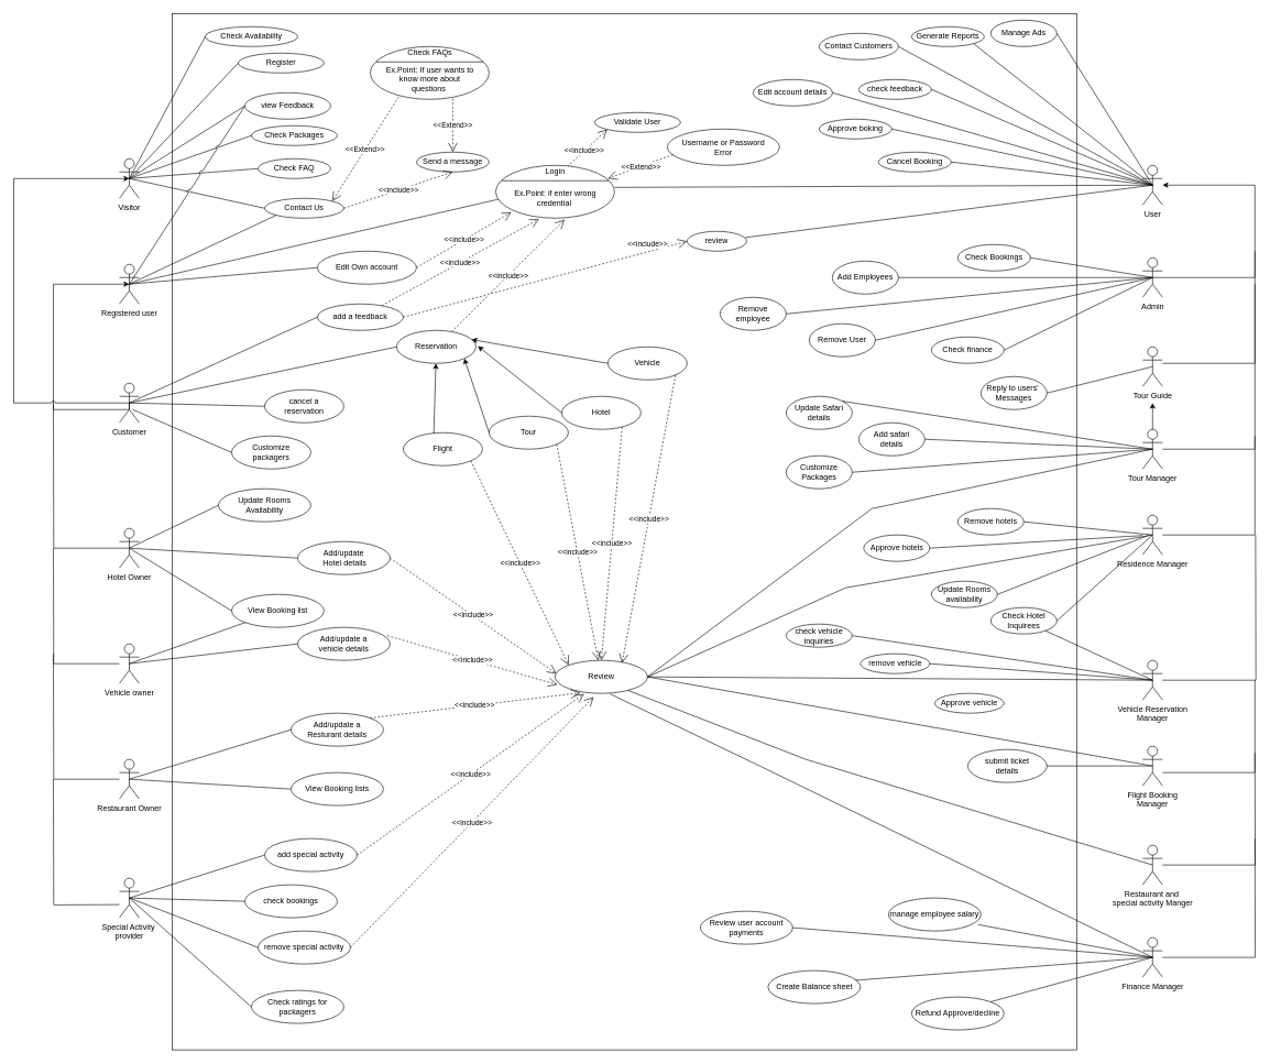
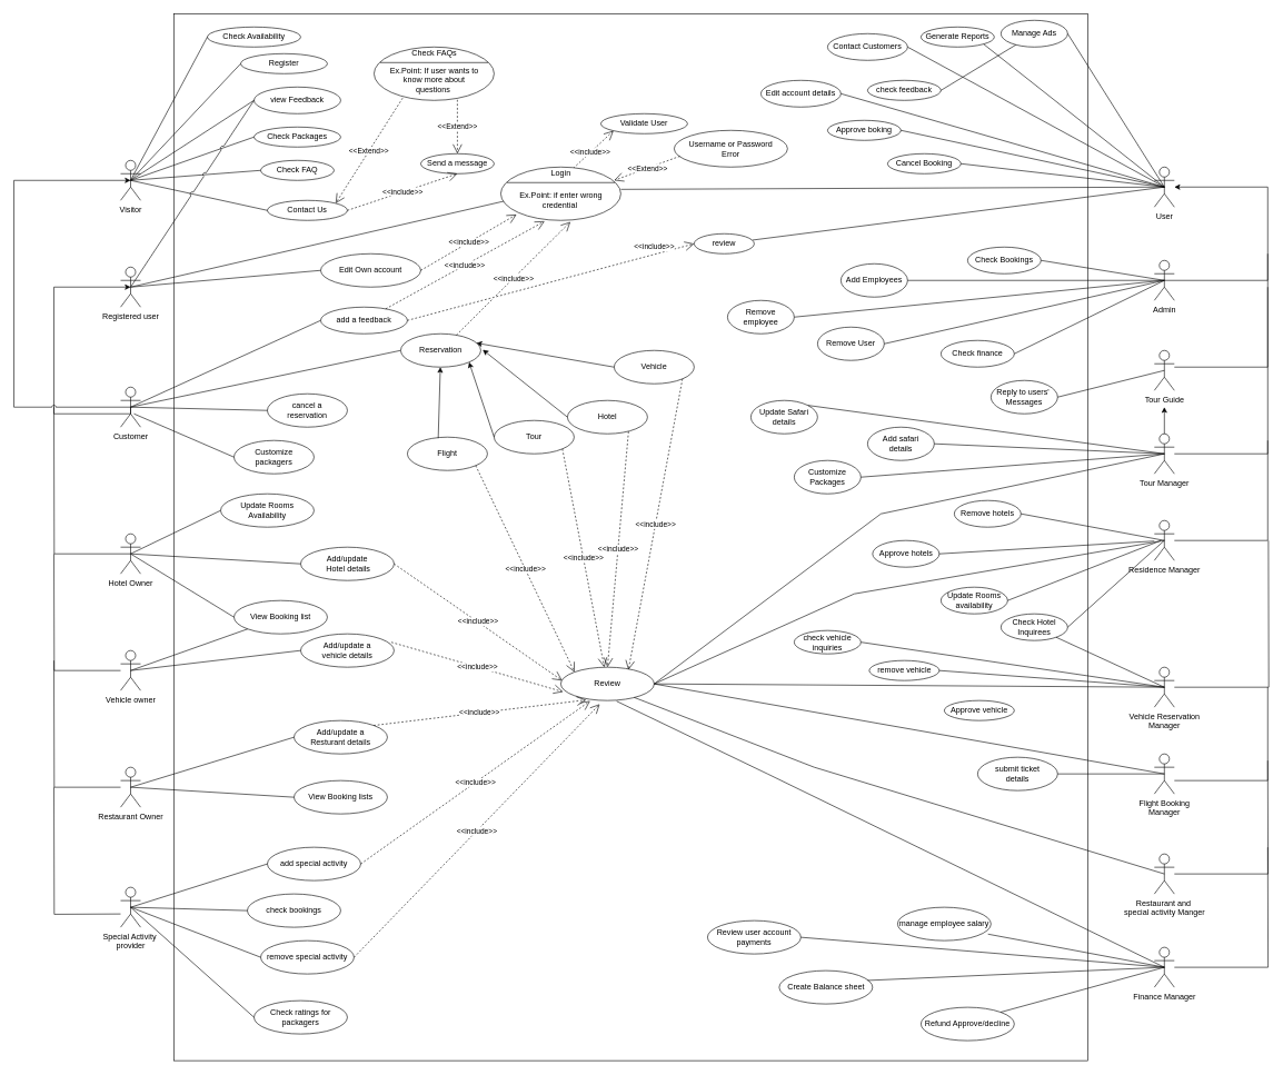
- <mxCell id="58" value="view Feedback" style="ellipse;whiteSpace=wrap;html=1;" vertex="1" parent="1"><mxGeometry x="370" y="140" width="130" height="40" as="geometry" /></mxCell>
+ <mxCell id="58" value="view Feedback" style="ellipse;whiteSpace=wrap;html=1;" vertex="1" parent="1"><mxGeometry x="380" y="130" width="130" height="40" as="geometry" /></mxCell>
- <mxCell id="128" value="" style="endArrow=none;html=1;rounded=0;exitX=1;exitY=0.5;exitDx=0;exitDy=0;entryX=0.5;entryY=0.5;entryDx=0;entryDy=0;entryPerimeter=0;" edge="1" parent="1" source="127" target="37"><mxGeometry width="50" height="50" relative="1" as="geometry"><mxPoint x="1300" y="100" as="sourcePoint" /><mxPoint x="1740" y="210" as="targetPoint" /></mxGeometry></mxCell>
+ <mxCell id="128" value="" style="endArrow=none;html=1;rounded=0;exitX=1;exitY=0.5;exitDx=0;exitDy=0;" edge="1" parent="1" source="127" target="38"><mxGeometry width="50" height="50" relative="1" as="geometry"><mxPoint x="1300" y="100" as="sourcePoint" /><mxPoint x="1740" y="210" as="targetPoint" /></mxGeometry></mxCell>
- <mxCell id="67" value="" style="endArrow=none;html=1;rounded=0;exitX=0.5;exitY=0.5;exitDx=0;exitDy=0;exitPerimeter=0;entryX=0;entryY=1;entryDx=0;entryDy=0;" edge="1" parent="1" source="4" target="31"><mxGeometry width="50" height="50" relative="1" as="geometry"><mxPoint x="205" y="440" as="sourcePoint" /><mxPoint x="770" y="310" as="targetPoint" /></mxGeometry></mxCell>
- <mxCell id="121" value="Update Safari details" style="ellipse;whiteSpace=wrap;html=1;" vertex="1" parent="1"><mxGeometry x="1190" y="600" width="100" height="50" as="geometry" /></mxCell>
+ <mxCell id="121" value="Update Safari details" style="ellipse;whiteSpace=wrap;html=1;" vertex="1" parent="1"><mxGeometry x="1125" y="600" width="100" height="50" as="geometry" /></mxCell>
- <mxCell id="146" value="Remove hotels" style="ellipse;whiteSpace=wrap;html=1;" vertex="1" parent="1"><mxGeometry x="1450" y="770" width="100" height="40" as="geometry" /></mxCell>
+ <mxCell id="146" value="Remove hotels" style="ellipse;whiteSpace=wrap;html=1;" vertex="1" parent="1"><mxGeometry x="1430" y="750" width="100" height="40" as="geometry" /></mxCell>
- <mxCell id="108" value="Create Balance sheet" style="ellipse;whiteSpace=wrap;html=1;" vertex="1" parent="1"><mxGeometry x="1162.5" y="1470" width="140" height="50" as="geometry" /></mxCell>
+ <mxCell id="108" value="Create Balance sheet" style="ellipse;whiteSpace=wrap;html=1;" vertex="1" parent="1"><mxGeometry x="1167.5" y="1455" width="140" height="50" as="geometry" /></mxCell>
